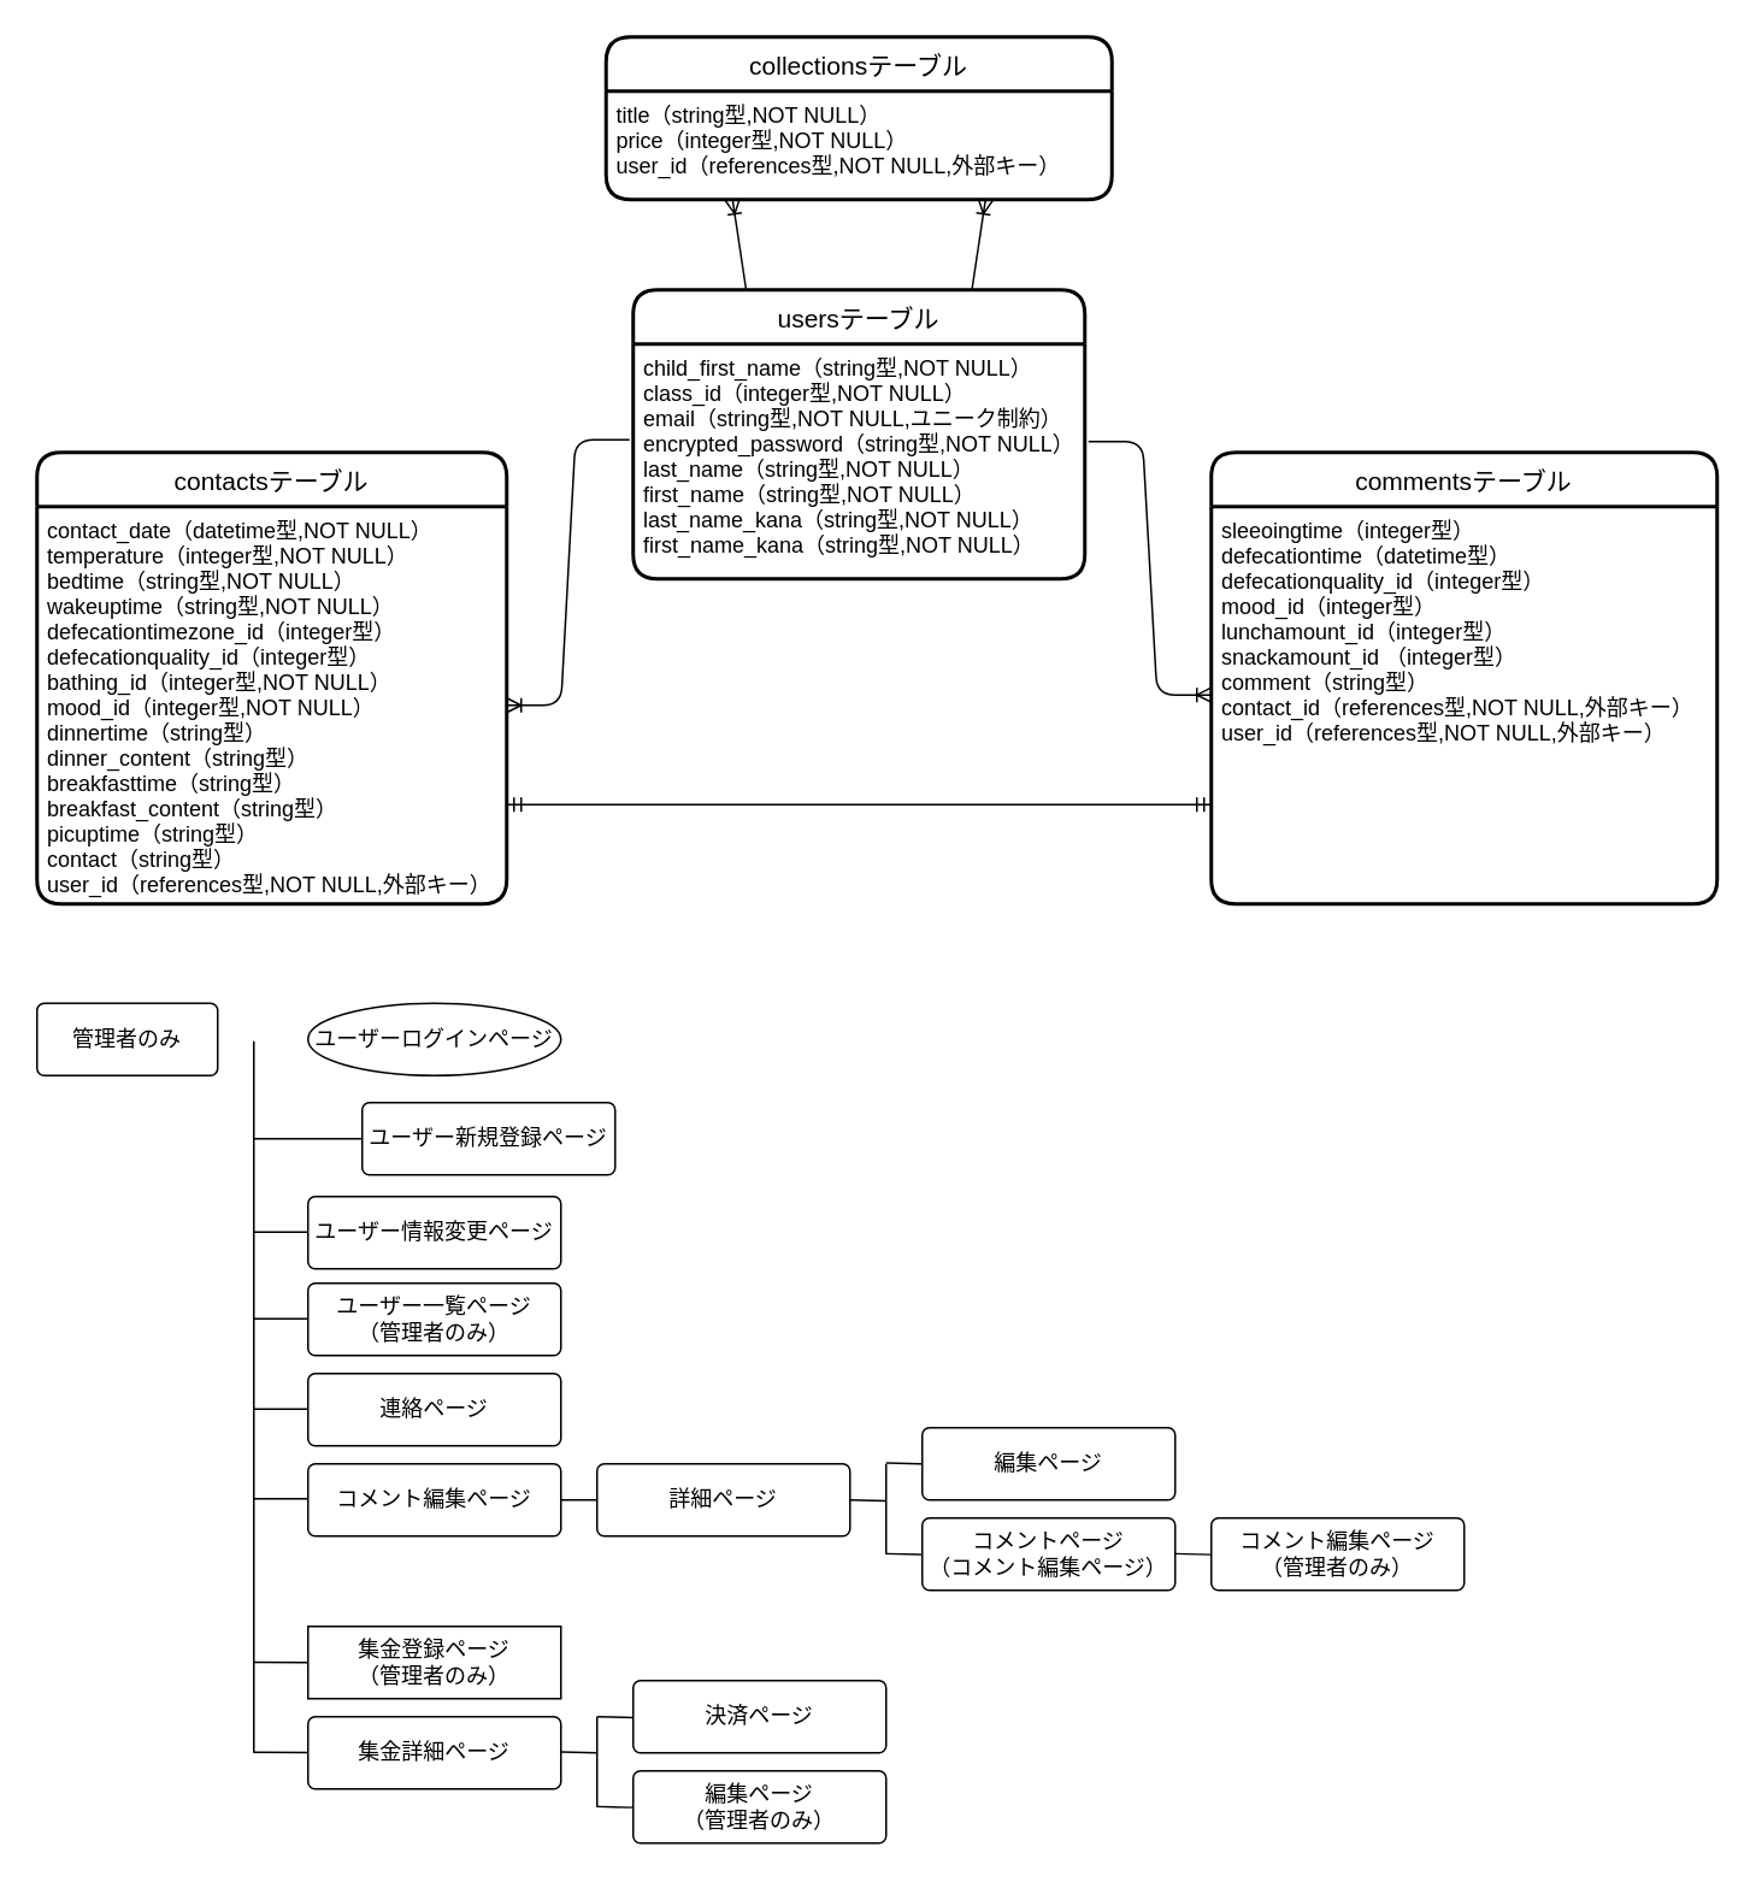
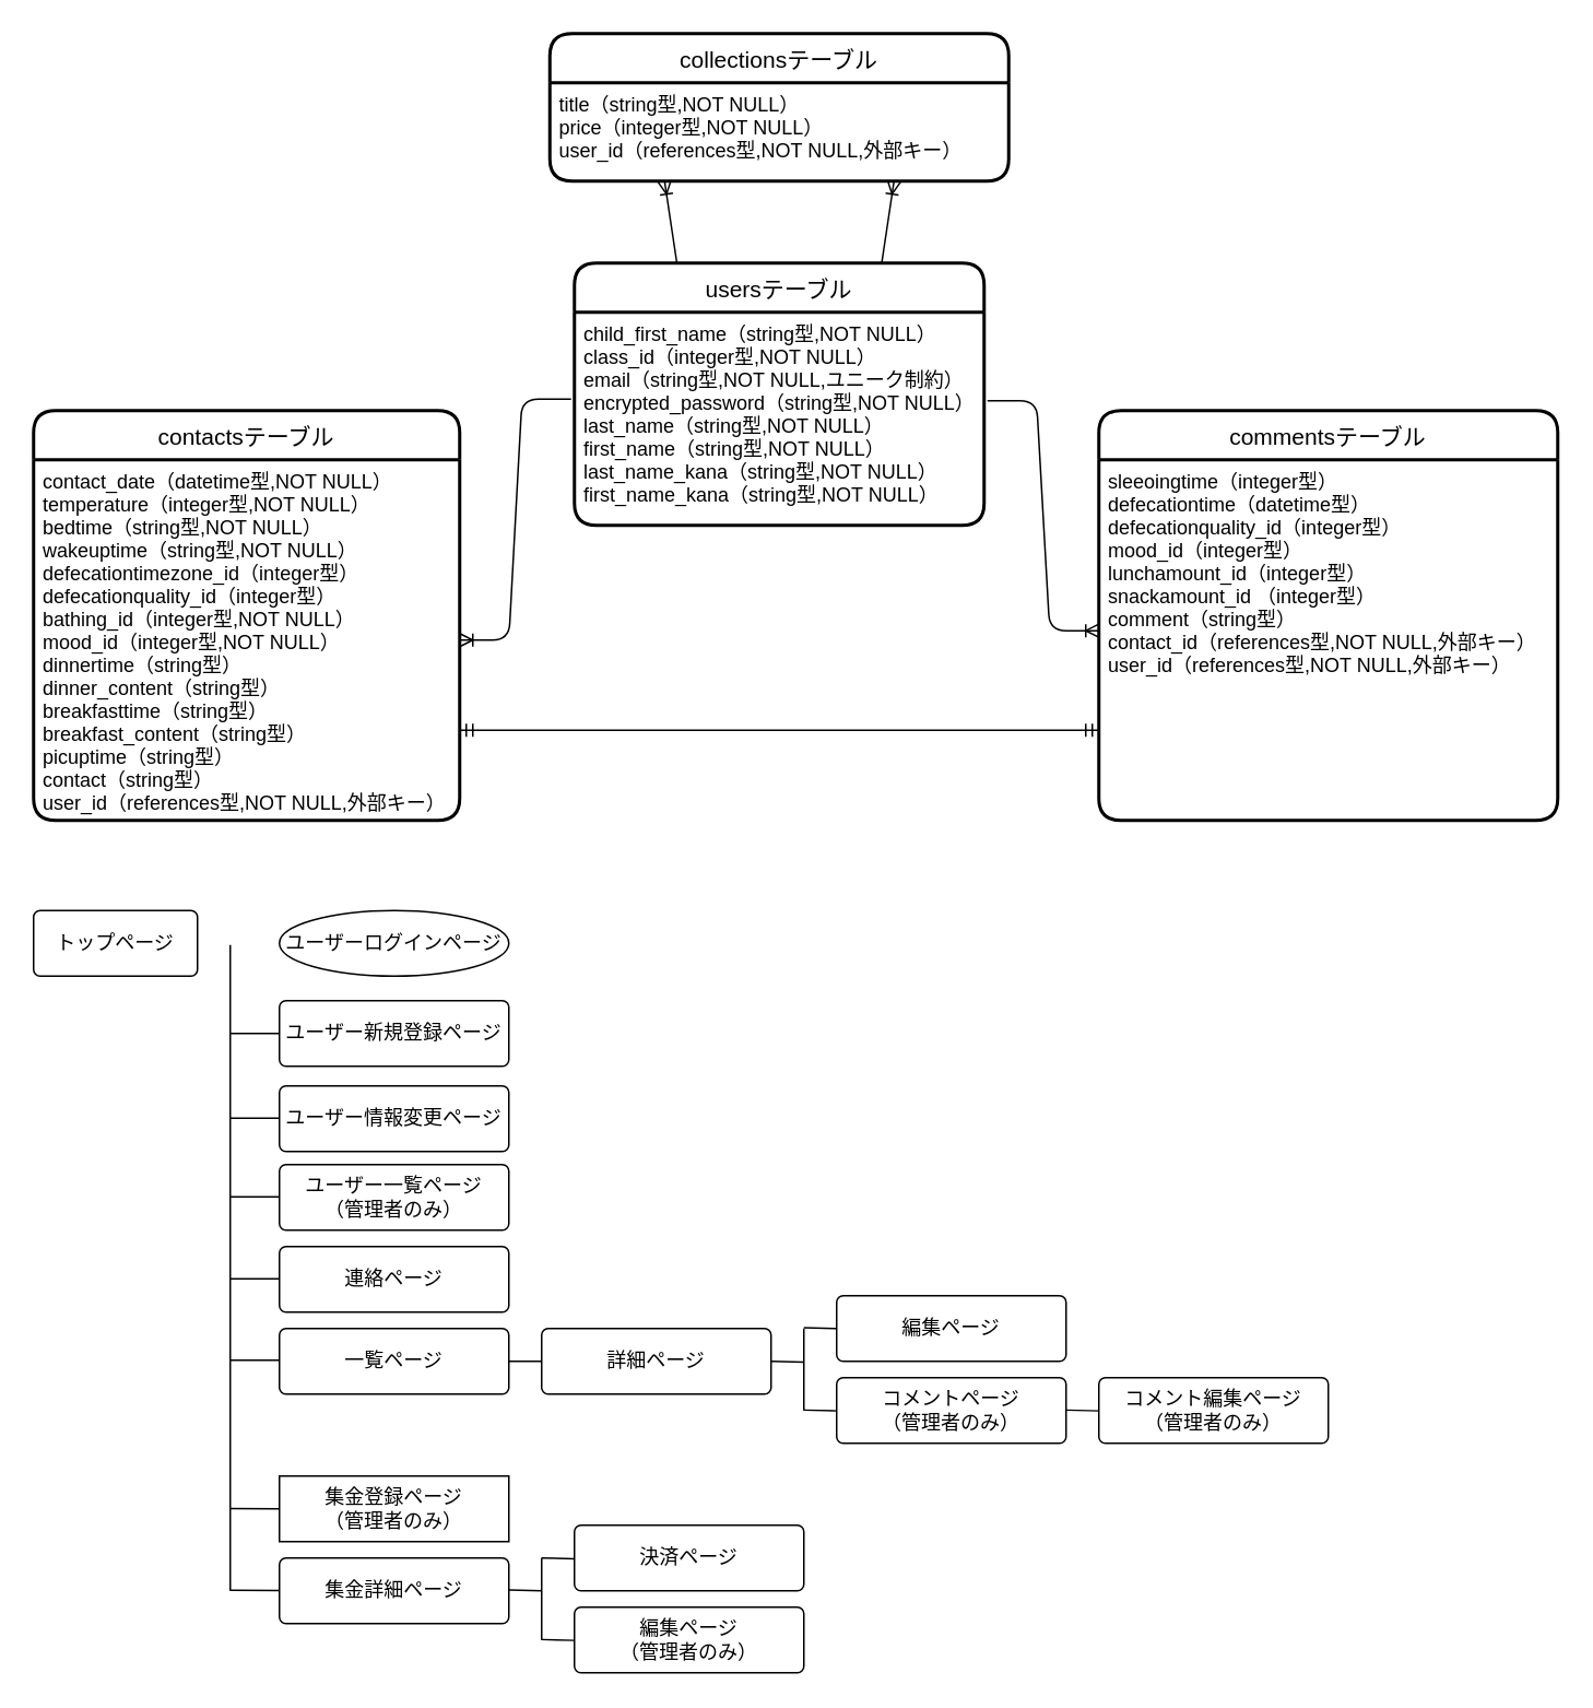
- <mxCell id="15" value="管理者のみ" style="rounded=1;arcSize=10;whiteSpace=wrap;html=1;align=center;" parent="1" vertex="1"><mxGeometry x="20" y="555" width="100" height="40" as="geometry" /></mxCell>
+ <mxCell id="15" value="トップページ" style="rounded=1;arcSize=10;whiteSpace=wrap;html=1;align=center;" parent="1" vertex="1"><mxGeometry x="20" y="555" width="100" height="40" as="geometry" /></mxCell>
- <mxCell id="17" value="ユーザー新規登録ページ" style="rounded=1;arcSize=10;whiteSpace=wrap;html=1;align=center;" parent="1" vertex="1"><mxGeometry x="200" y="610" width="140" height="40" as="geometry" /></mxCell>
+ <mxCell id="17" value="ユーザー新規登録ページ" style="rounded=1;arcSize=10;whiteSpace=wrap;html=1;align=center;" parent="1" vertex="1"><mxGeometry x="170" y="610" width="140" height="40" as="geometry" /></mxCell>
- <mxCell id="20" value="コメント編集ページ" style="rounded=1;arcSize=10;whiteSpace=wrap;html=1;align=center;" parent="1" vertex="1"><mxGeometry x="170" y="810" width="140" height="40" as="geometry" /></mxCell>
+ <mxCell id="20" value="一覧ページ" style="rounded=1;arcSize=10;whiteSpace=wrap;html=1;align=center;" parent="1" vertex="1"><mxGeometry x="170" y="810" width="140" height="40" as="geometry" /></mxCell>
- <mxCell id="23" value="コメントページ&lt;br&gt;（コメント編集ページ）" style="rounded=1;arcSize=10;whiteSpace=wrap;html=1;align=center;" parent="1" vertex="1"><mxGeometry x="510" y="840" width="140" height="40" as="geometry" /></mxCell>
+ <mxCell id="23" value="コメントページ&lt;br&gt;（管理者のみ）" style="rounded=1;arcSize=10;whiteSpace=wrap;html=1;align=center;" parent="1" vertex="1"><mxGeometry x="510" y="840" width="140" height="40" as="geometry" /></mxCell>
